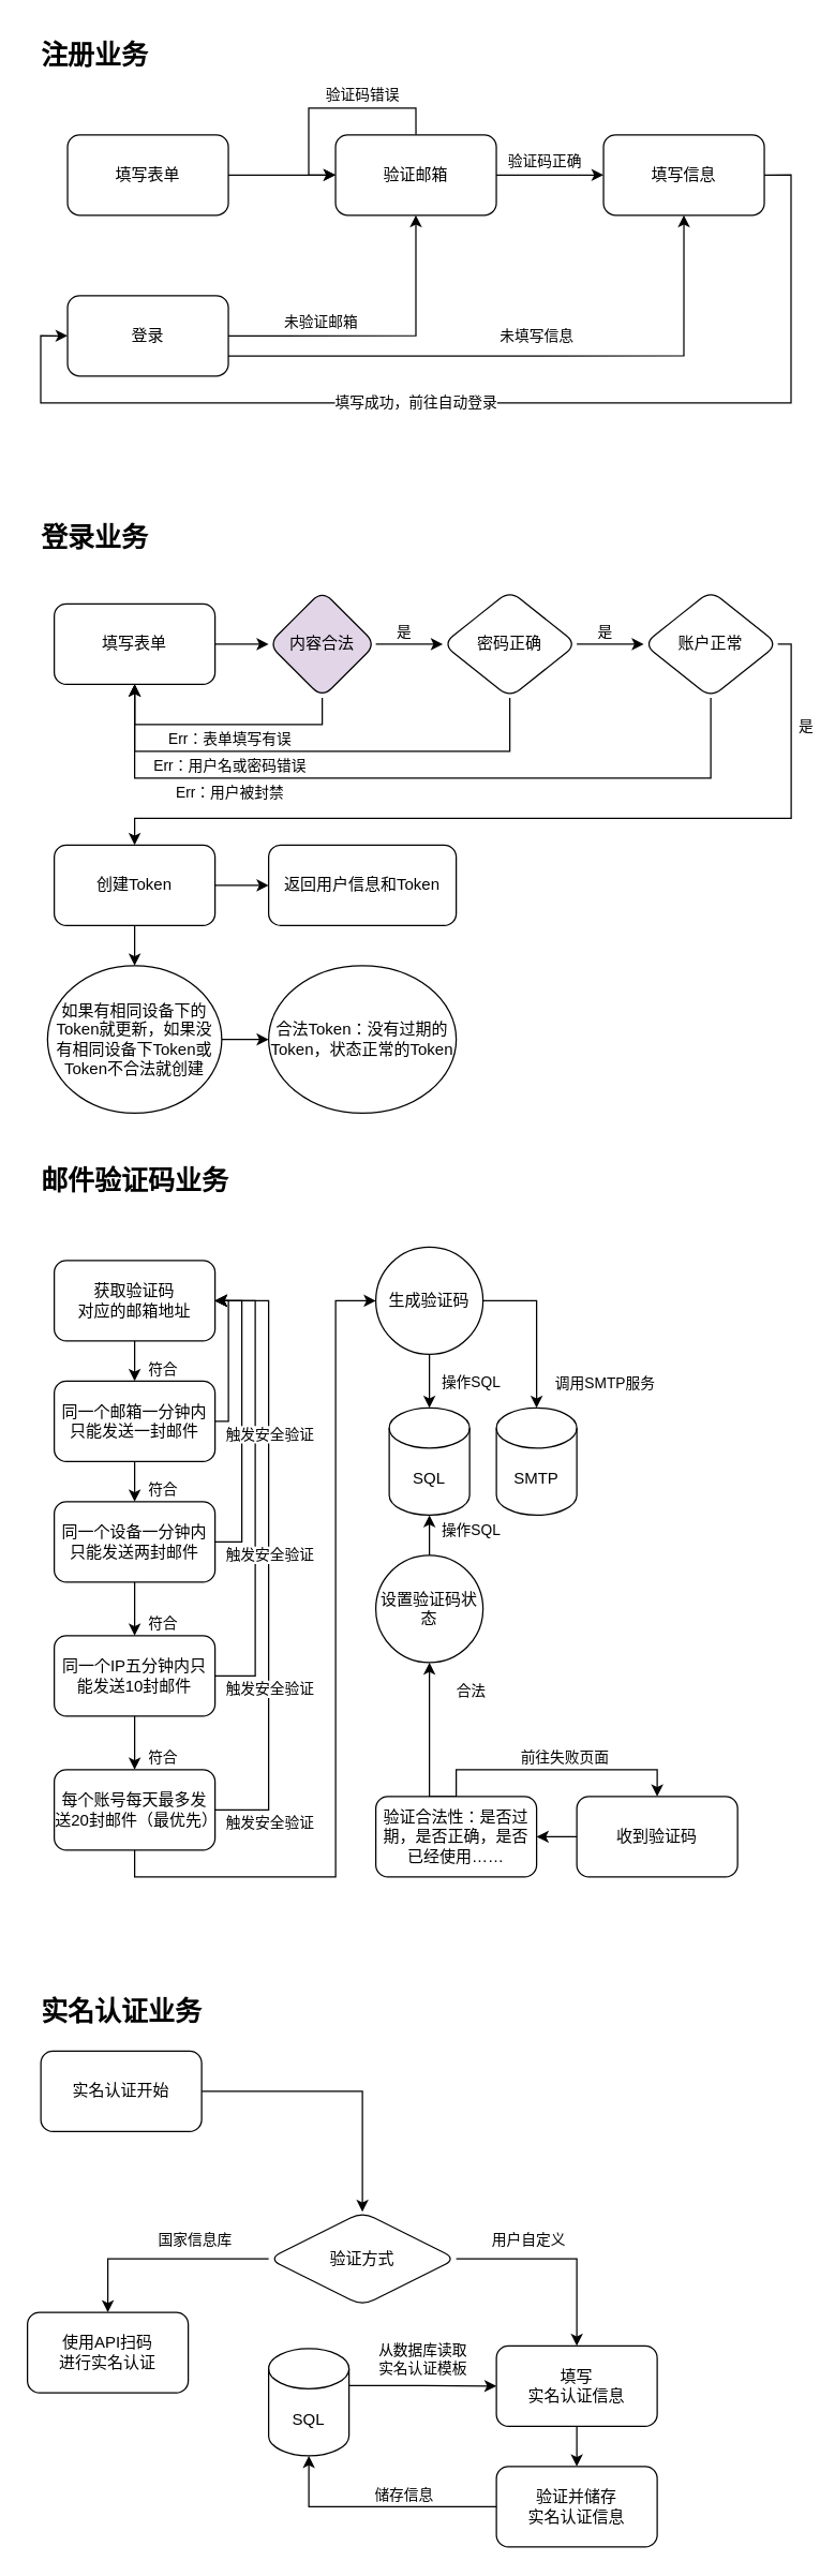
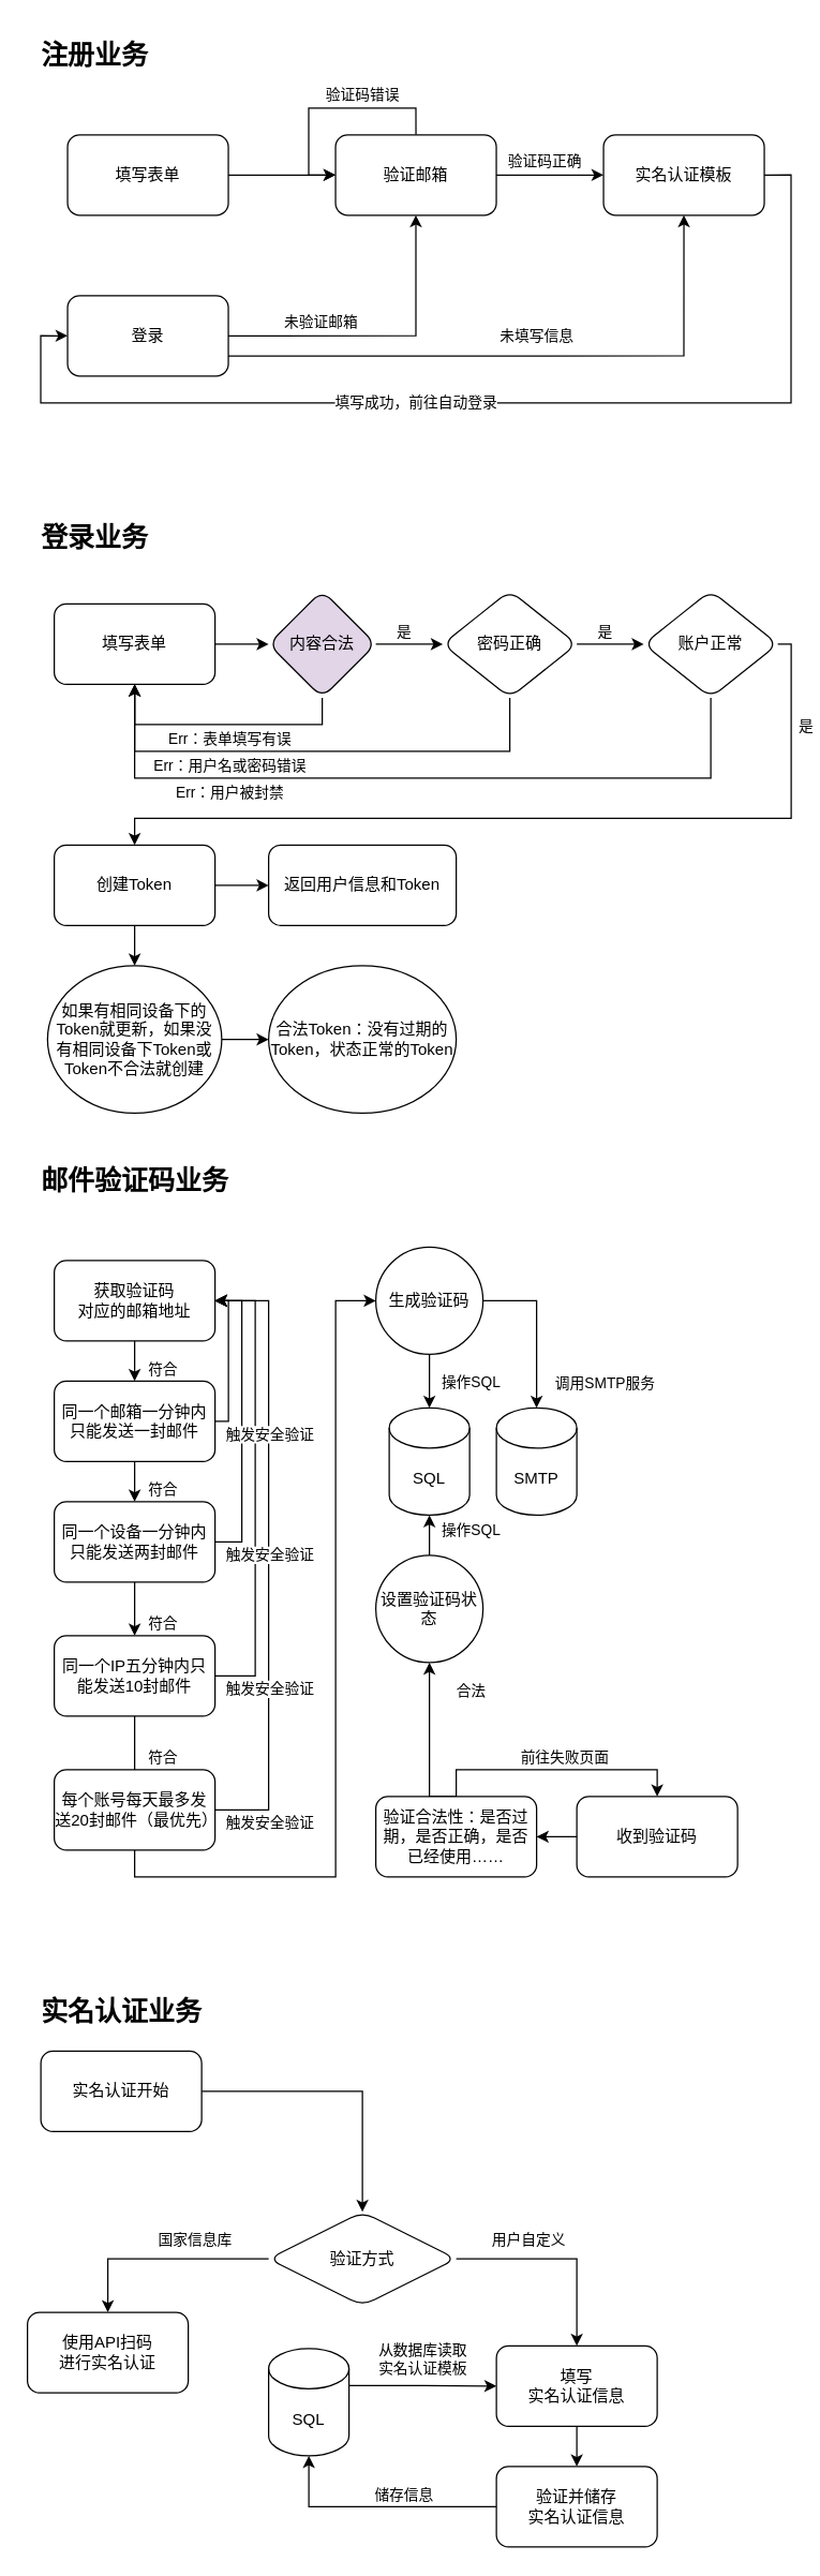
- <mxCell id="11" value="填写信息" style="whiteSpace=wrap;html=1;rounded=1;" parent="1" vertex="1"><mxGeometry x="449.94" y="99.94" width="120" height="60" as="geometry" /></mxCell>
+ <mxCell id="11" value="实名认证模板" style="whiteSpace=wrap;html=1;rounded=1;" parent="1" vertex="1"><mxGeometry x="449.94" y="99.94" width="120" height="60" as="geometry" /></mxCell>
- <mxCell id="64" value="" style="edgeStyle=orthogonalEdgeStyle;rounded=0;orthogonalLoop=1;jettySize=auto;html=1;" parent="1" source="66" target="73" edge="1"><mxGeometry relative="1" as="geometry" /></mxCell>
+ <mxCell id="64" value="" style="edgeStyle=orthogonalEdgeStyle;rounded=0;orthogonalLoop=1;jettySize=auto;html=1;endArrow=none;" parent="1" source="66" target="73" edge="1"><mxGeometry relative="1" as="geometry" /></mxCell>
